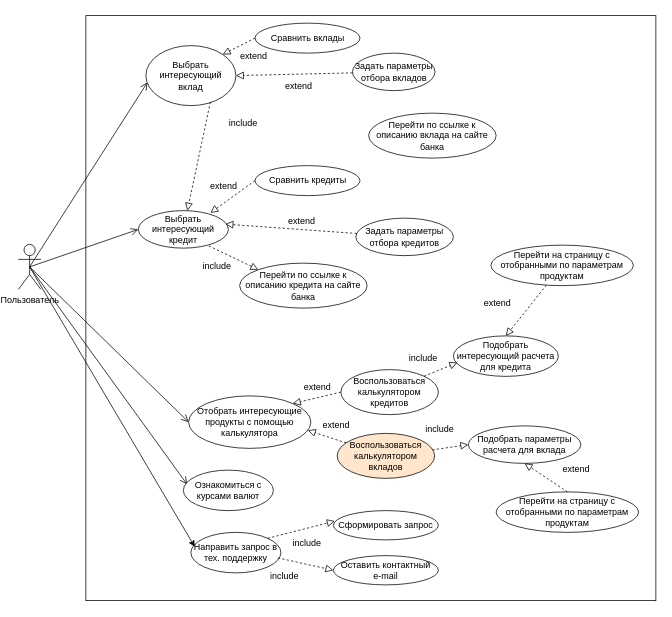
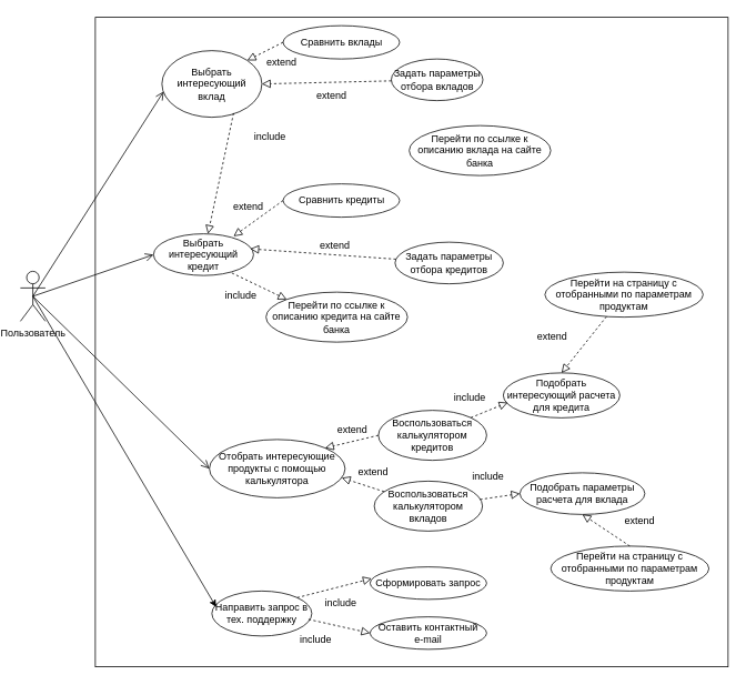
- <mxCell id="6" value="" style="endArrow=open;startArrow=none;endFill=0;startFill=0;endSize=8;html=1;verticalAlign=bottom;labelBackgroundColor=none;strokeWidth=1;rounded=0;exitX=0.5;exitY=0.5;exitDx=0;exitDy=0;exitPerimeter=0;entryX=0.042;entryY=0.352;entryDx=0;entryDy=0;entryPerimeter=0;" parent="1" source="3" target="18" edge="1"><mxGeometry width="160" relative="1" as="geometry"><mxPoint x="45" y="521" as="sourcePoint" /><mxPoint x="860" y="676" as="targetPoint" /></mxGeometry></mxCell>
- <mxCell id="39" value="Воспользоваться калькулятором вкладов" style="ellipse;whiteSpace=wrap;html=1;fillColor=#ffe6cc;" parent="1" vertex="1"><mxGeometry x="445" y="577" width="130" height="60" as="geometry" /></mxCell>
+ <mxCell id="39" value="Воспользоваться калькулятором вкладов" style="ellipse;whiteSpace=wrap;html=1;" parent="1" vertex="1"><mxGeometry x="445" y="577" width="130" height="60" as="geometry" /></mxCell>
- <mxCell id="18" value="Ознакомиться с курсами валют" style="ellipse;whiteSpace=wrap;html=1;" parent="1" vertex="1"><mxGeometry x="240" y="626" width="120" height="54" as="geometry" /></mxCell>
